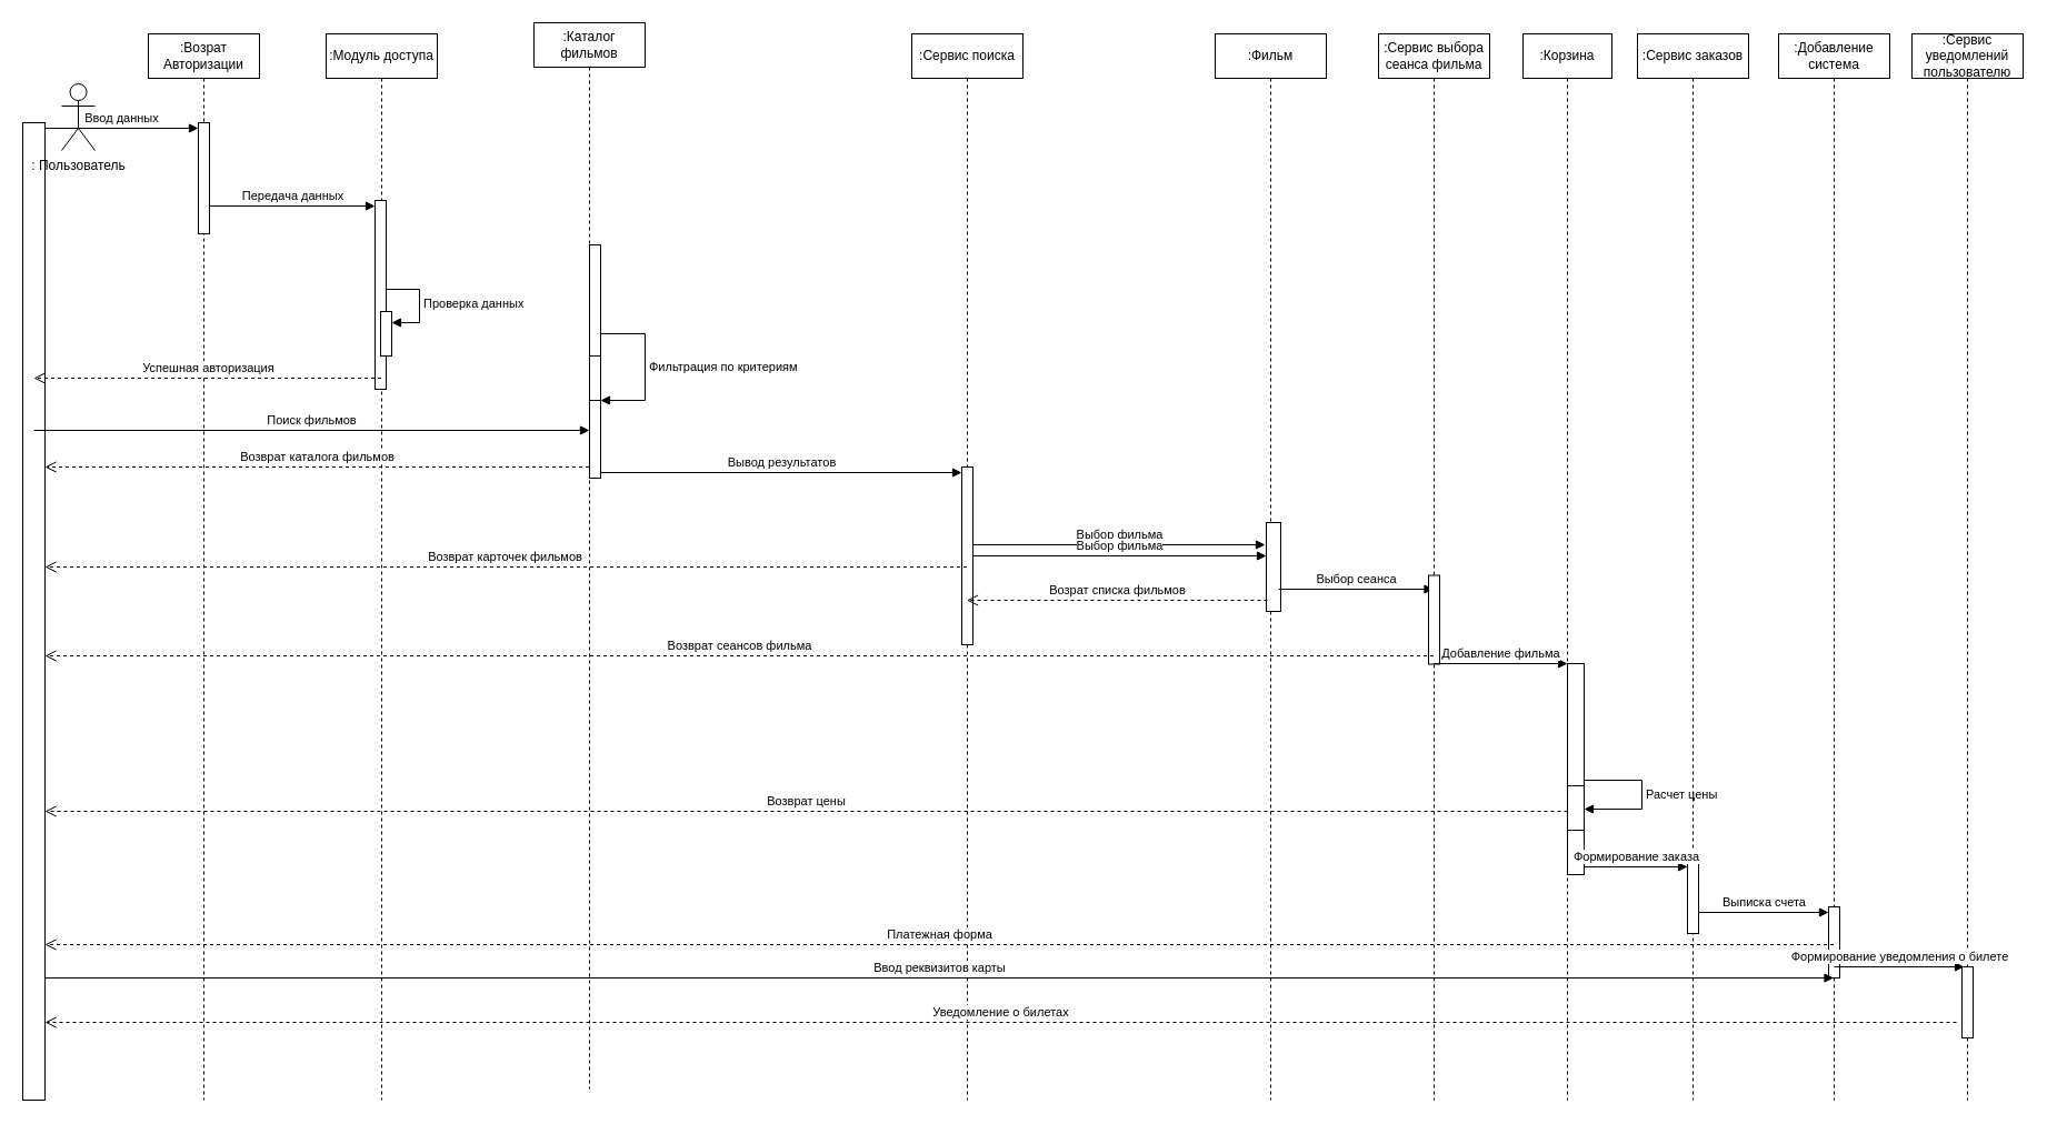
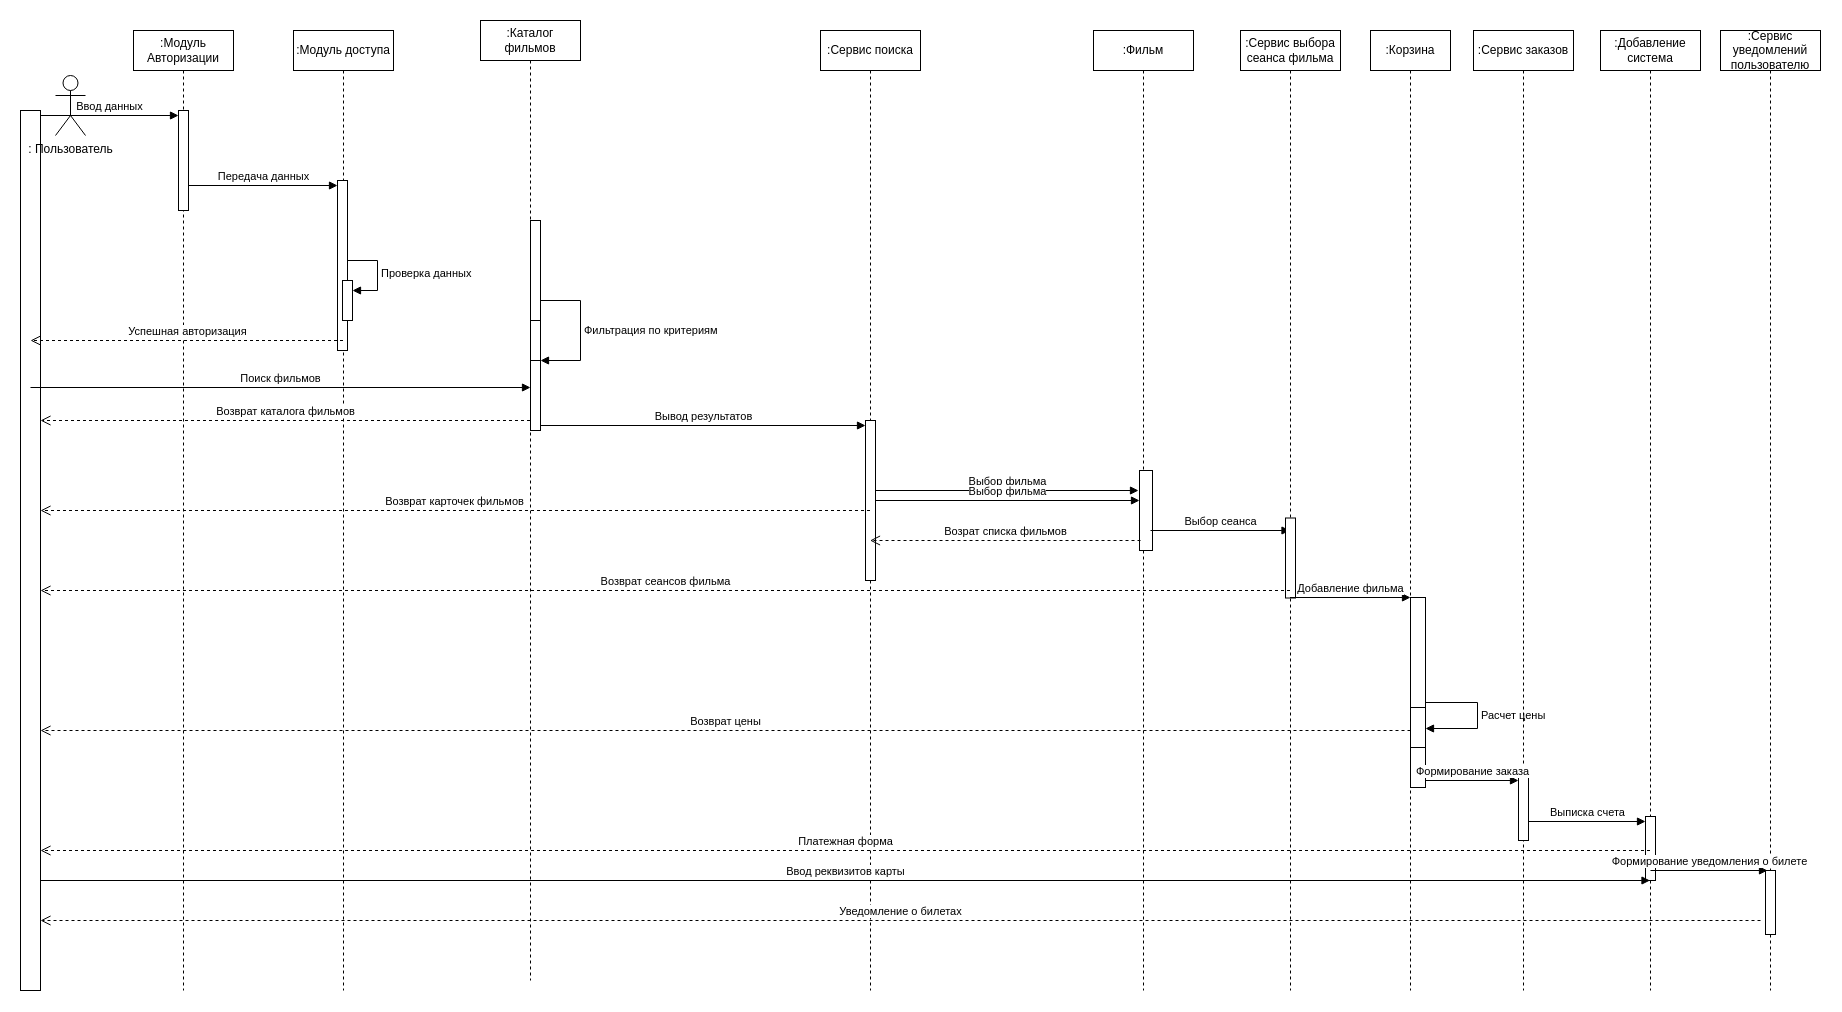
- <mxCell id="7" value=":Возрат Авторизации" style="shape=umlLifeline;perimeter=lifelinePerimeter;whiteSpace=wrap;html=1;container=1;dropTarget=0;collapsible=0;recursiveResize=0;outlineConnect=0;portConstraint=eastwest;newEdgeStyle={&quot;curved&quot;:0,&quot;rounded&quot;:0};" parent="1" vertex="1"><mxGeometry x="133" y="30" width="100" height="960" as="geometry" /></mxCell>
+ <mxCell id="7" value=":Модуль Авторизации" style="shape=umlLifeline;perimeter=lifelinePerimeter;whiteSpace=wrap;html=1;container=1;dropTarget=0;collapsible=0;recursiveResize=0;outlineConnect=0;portConstraint=eastwest;newEdgeStyle={&quot;curved&quot;:0,&quot;rounded&quot;:0};" parent="1" vertex="1"><mxGeometry x="133" y="30" width="100" height="960" as="geometry" /></mxCell>
